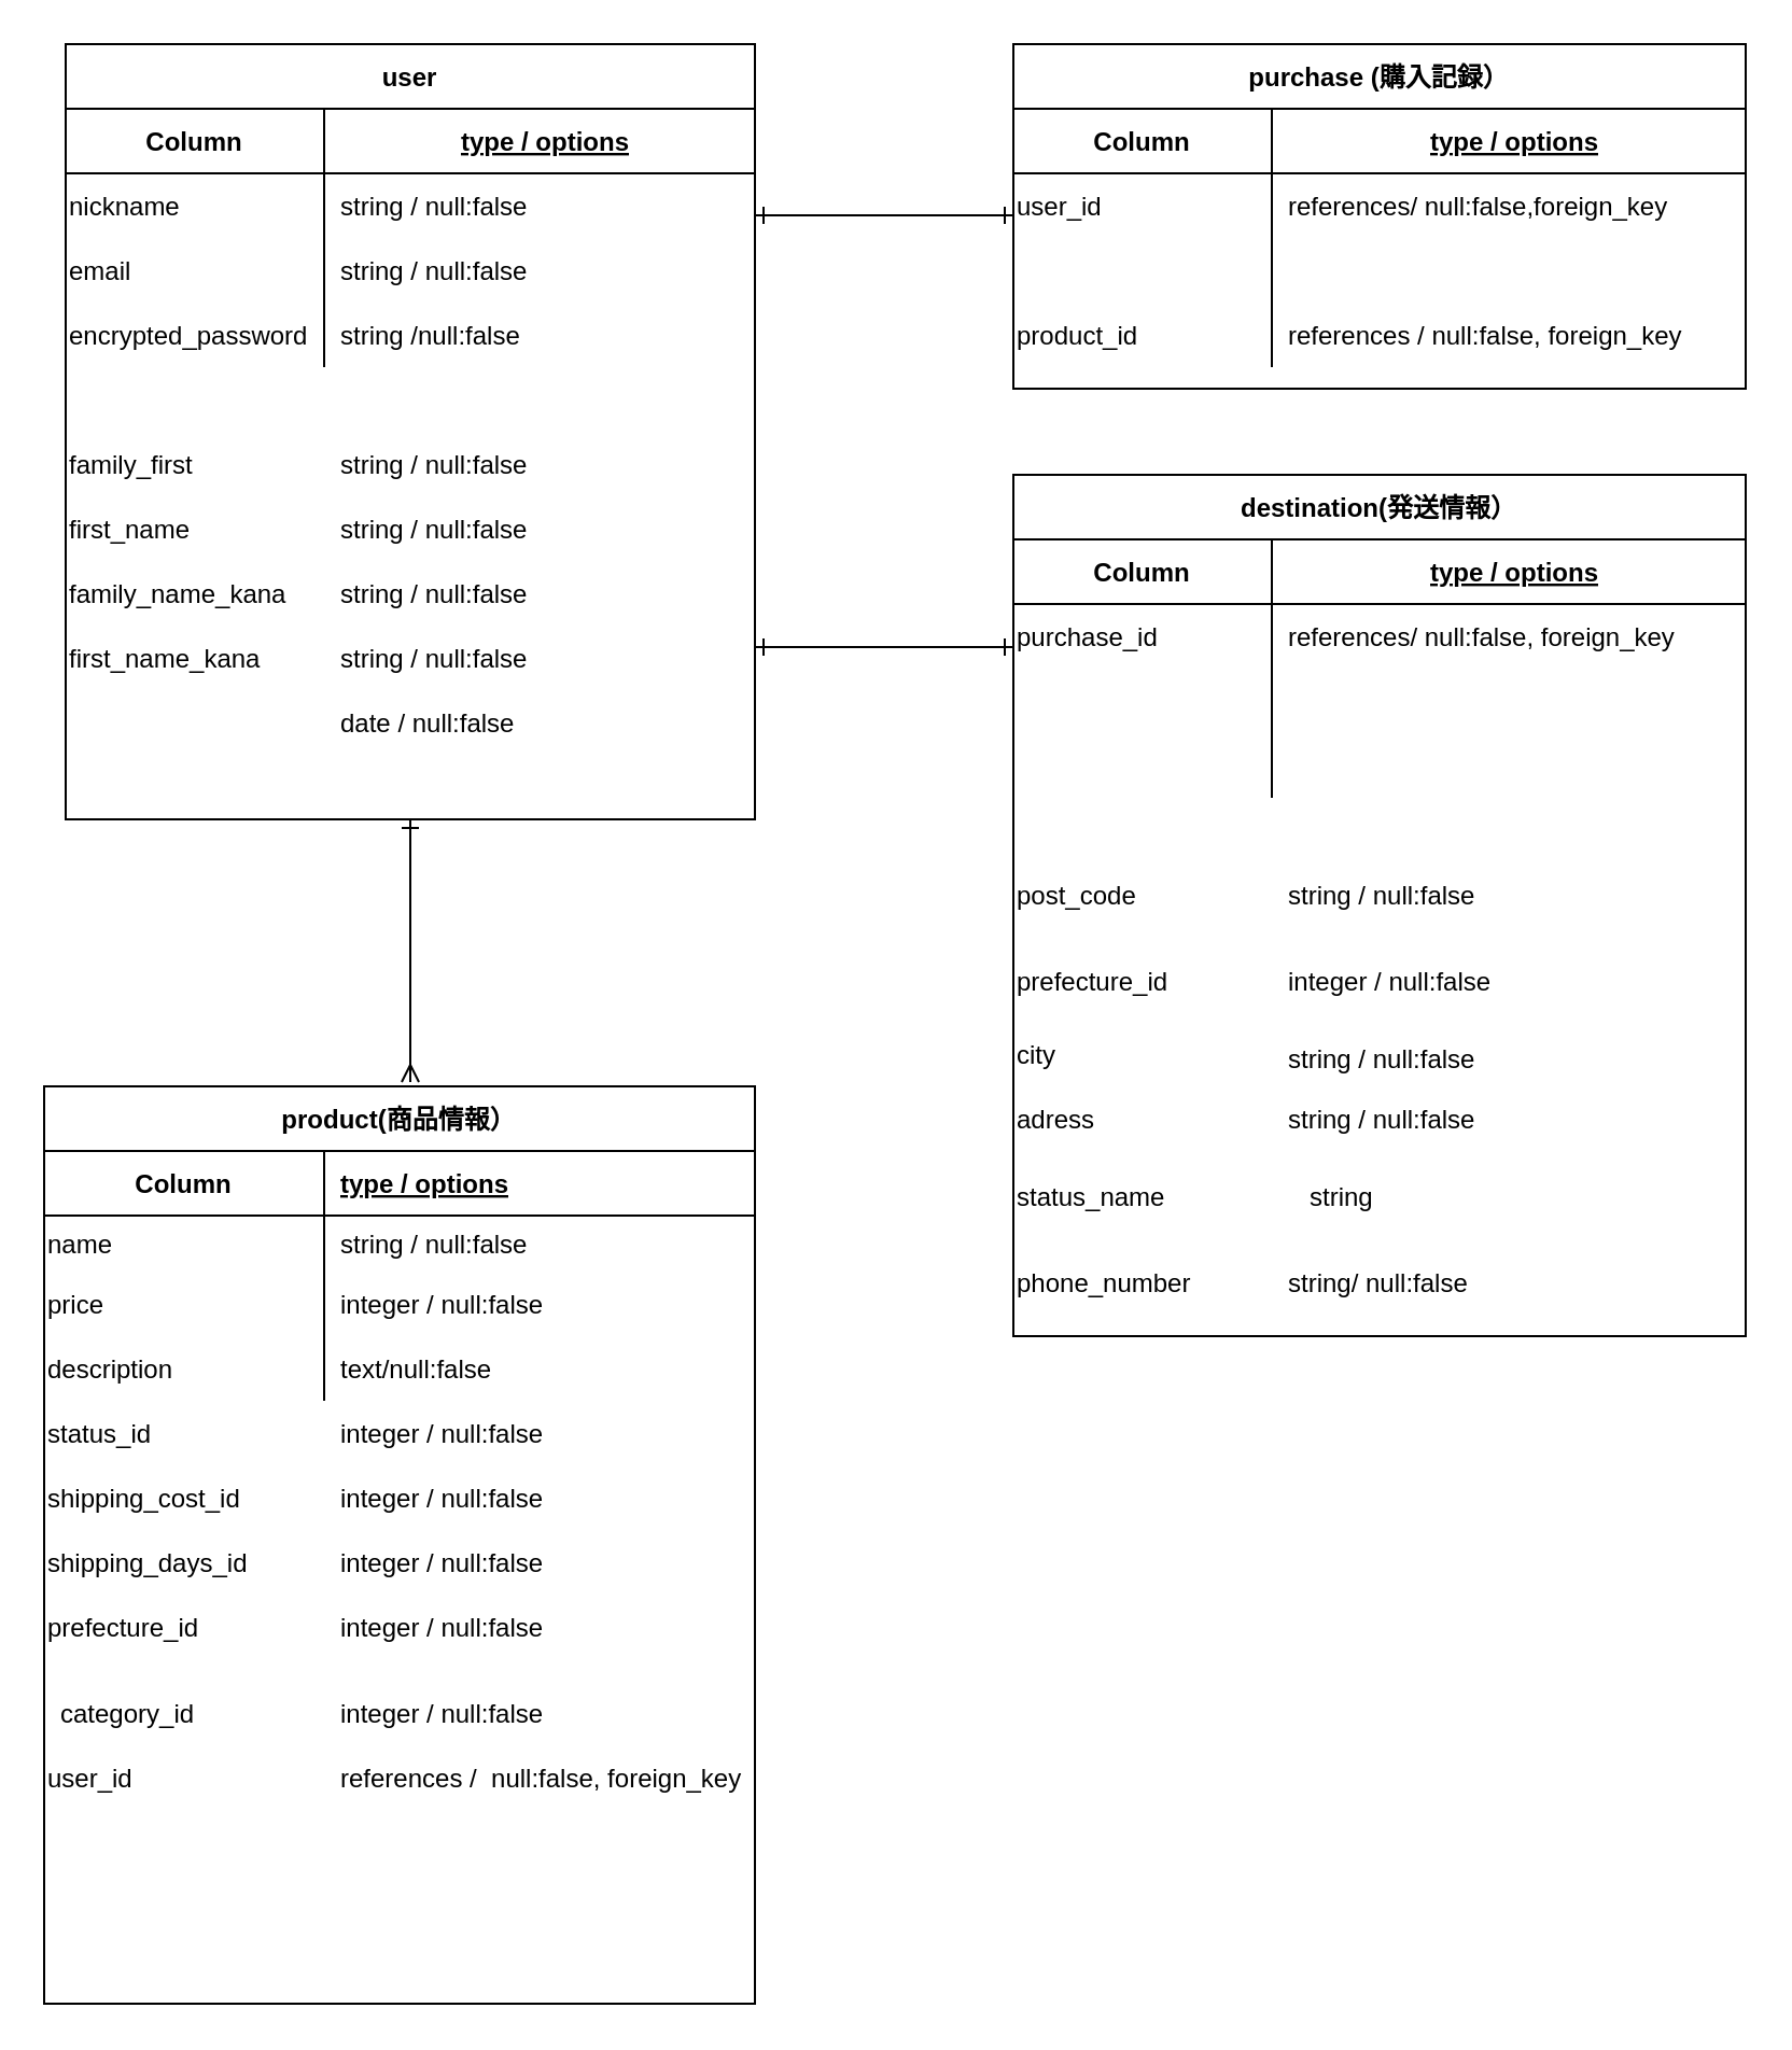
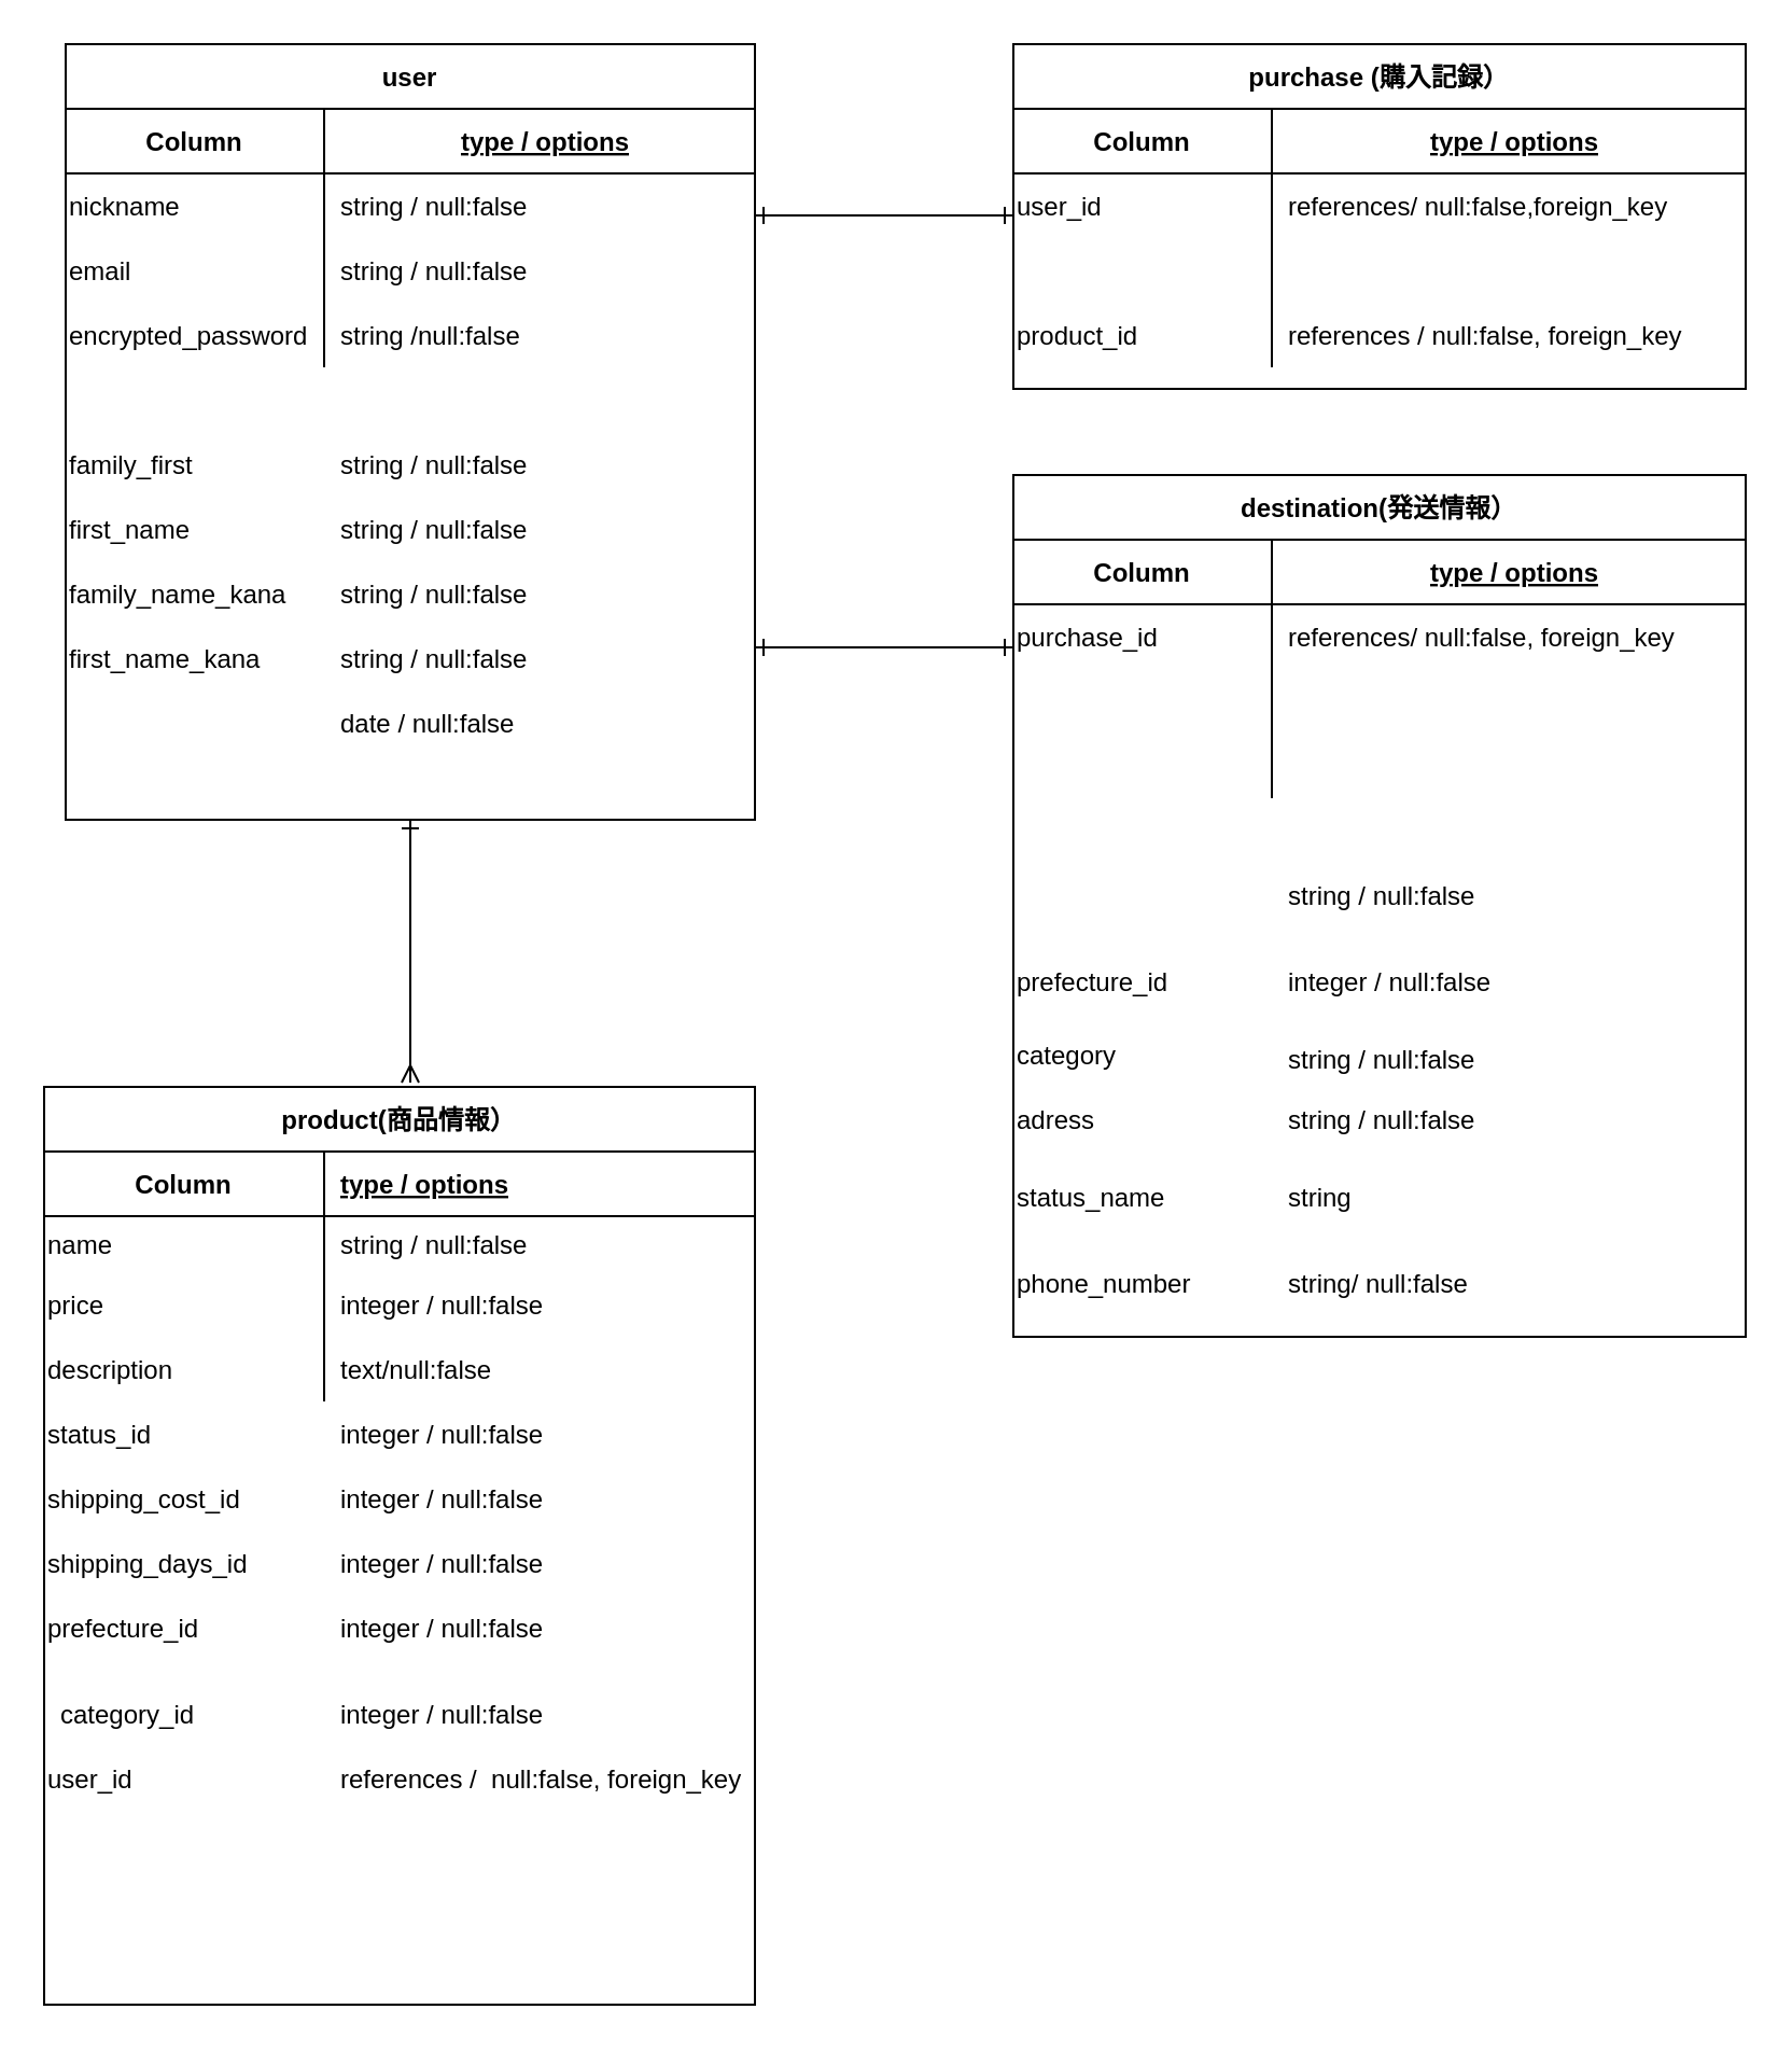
- <mxCell id="56" value="post_code" style="shape=partialRectangle;connectable=0;fillColor=none;top=0;left=0;bottom=0;right=0;editable=1;overflow=hidden;align=left;" parent="1" vertex="1"><mxGeometry x="470" y="400" width="120" height="30" as="geometry" /></mxCell>
- <mxCell id="58" value="city" style="shape=partialRectangle;connectable=0;fillColor=none;top=0;left=0;bottom=0;right=0;editable=1;overflow=hidden;align=left;" parent="1" vertex="1"><mxGeometry x="470" y="474" width="120" height="30" as="geometry" /></mxCell>
+ <mxCell id="58" value="category" style="shape=partialRectangle;connectable=0;fillColor=none;top=0;left=0;bottom=0;right=0;editable=1;overflow=hidden;align=left;" parent="1" vertex="1"><mxGeometry x="470" y="474" width="120" height="30" as="geometry" /></mxCell>
- <mxCell id="63" value="string" style="shape=partialRectangle;connectable=0;fillColor=none;top=0;left=0;bottom=0;right=0;align=left;spacingLeft=6;overflow=hidden;" parent="1" vertex="1"><mxGeometry x="600" y="540" width="180" height="30" as="geometry" /></mxCell>
+ <mxCell id="63" value="string" style="shape=partialRectangle;connectable=0;fillColor=none;top=0;left=0;bottom=0;right=0;align=left;spacingLeft=6;overflow=hidden;" parent="1" vertex="1"><mxGeometry x="590" y="540" width="180" height="30" as="geometry" /></mxCell>
